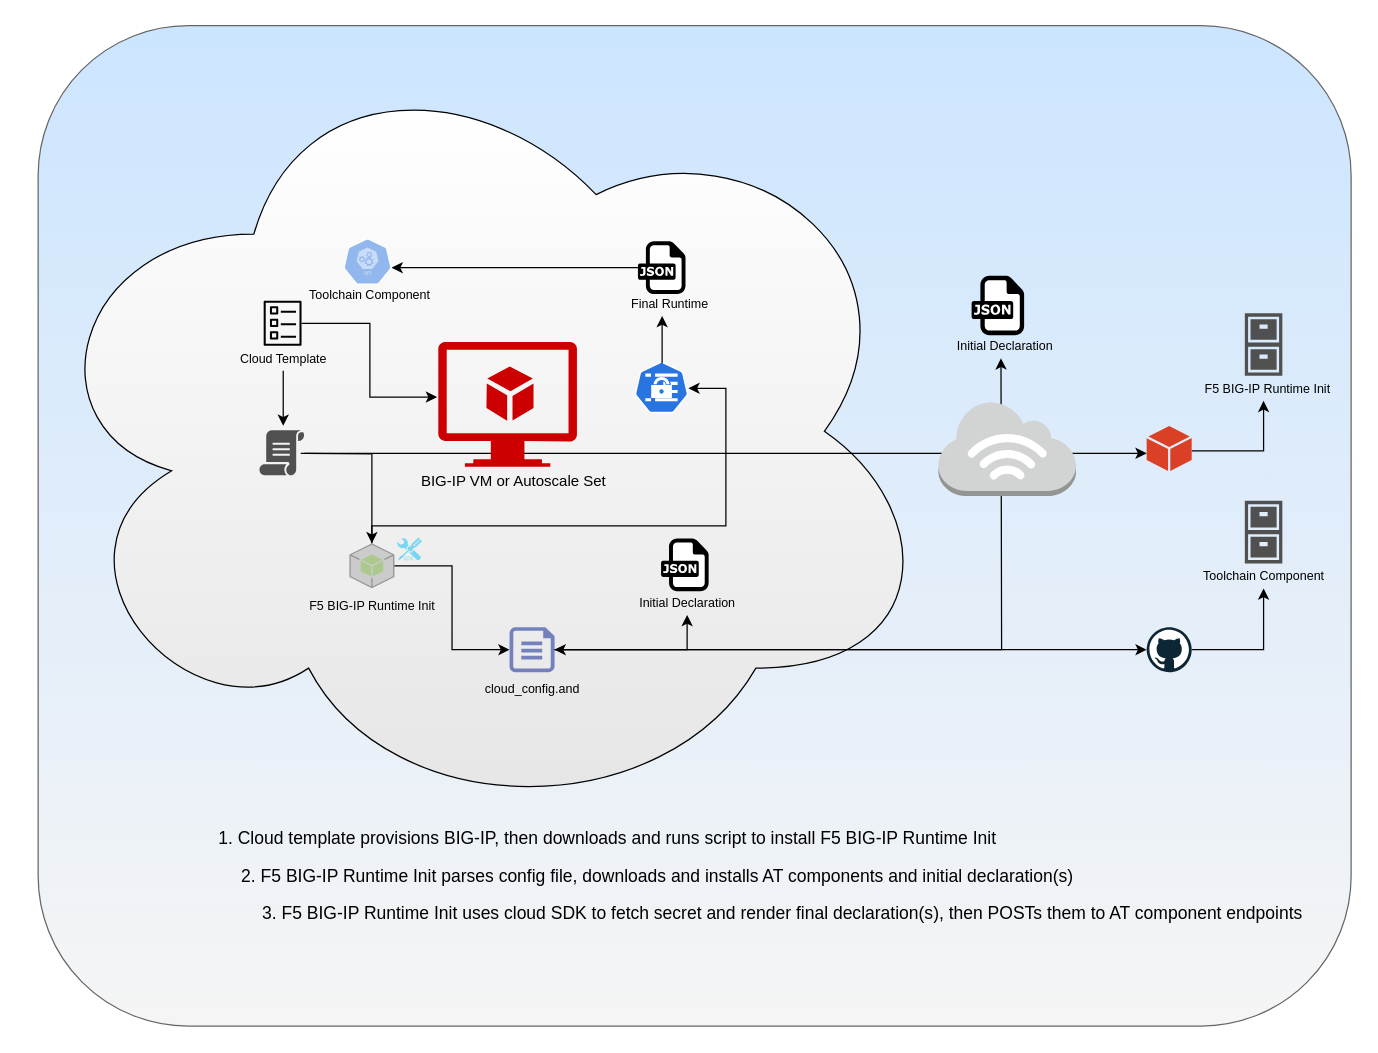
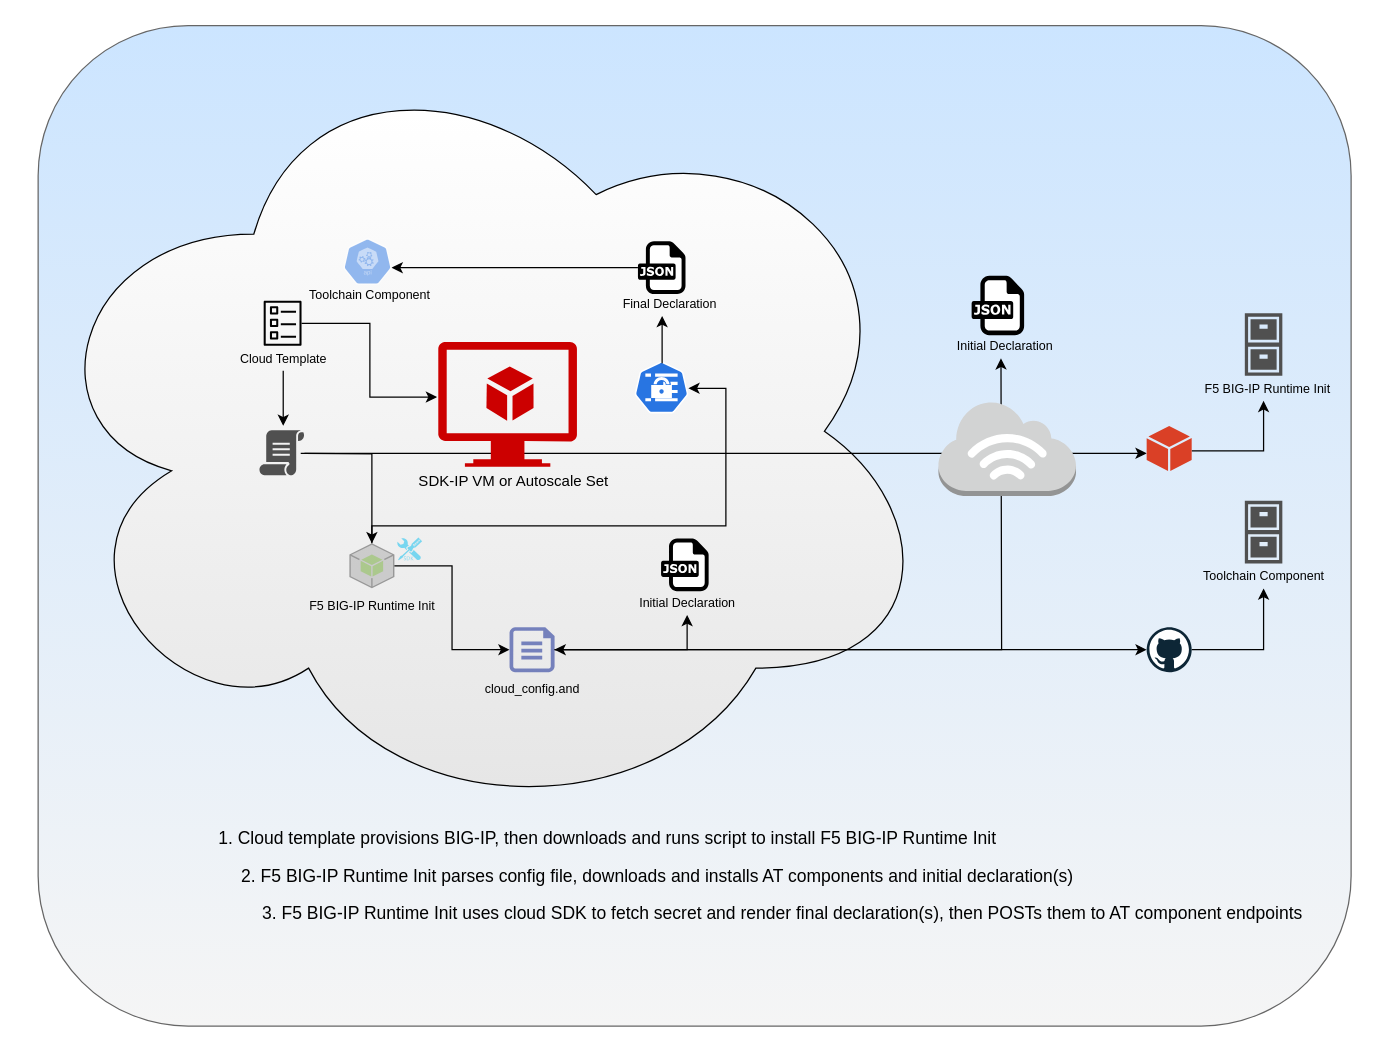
- <mxCell id="56" value="&lt;font style=&quot;font-size: 10px&quot;&gt;Final Runtime&lt;/font&gt;" style="text;html=1;align=center;verticalAlign=middle;resizable=0;points=[];autosize=1;" vertex="1" parent="51"><mxGeometry y="23.374" width="90" height="20" as="geometry" /></mxCell>
+ <mxCell id="56" value="&lt;font style=&quot;font-size: 10px&quot;&gt;Final Declaration&lt;/font&gt;" style="text;html=1;align=center;verticalAlign=middle;resizable=0;points=[];autosize=1;" vertex="1" parent="51"><mxGeometry y="23.374" width="90" height="20" as="geometry" /></mxCell>
- <mxCell id="45" value="BIG-IP VM or Autoscale Set" style="text;html=1;align=center;verticalAlign=middle;resizable=0;points=[];autosize=1;" vertex="1" parent="43"><mxGeometry x="-20.002" y="101.627" width="160" height="20" as="geometry" /></mxCell>
+ <mxCell id="45" value="SDK-IP VM or Autoscale Set" style="text;html=1;align=center;verticalAlign=middle;resizable=0;points=[];autosize=1;" vertex="1" parent="43"><mxGeometry x="-20.002" y="101.627" width="160" height="20" as="geometry" /></mxCell>
